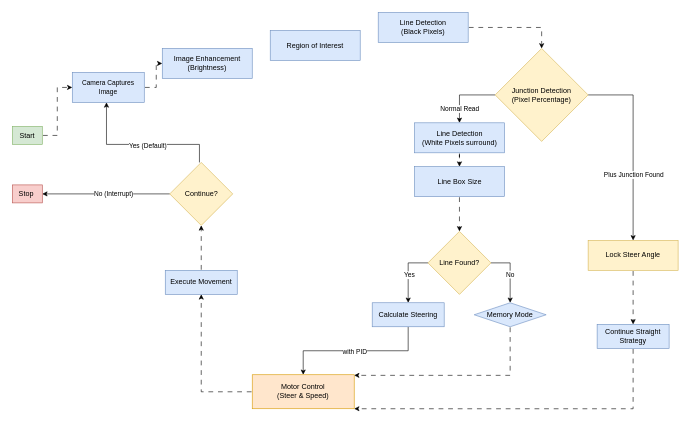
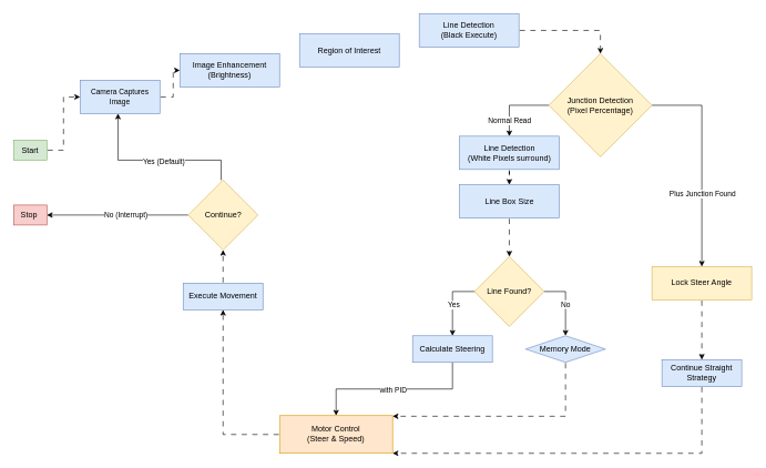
- <mxCell id="9" value="Line Detection&lt;div&gt;(Black Pixels&lt;span style=&quot;background-color: transparent; color: light-dark(rgb(0, 0, 0), rgb(255, 255, 255));&quot;&gt;)&lt;/span&gt;&lt;/div&gt;" style="rounded=0;whiteSpace=wrap;html=1;fillColor=#dae8fc;strokeColor=#6c8ebf;" parent="1" vertex="1"><mxGeometry x="630" y="20" width="150" height="50" as="geometry" /></mxCell>
+ <mxCell id="9" value="Line Detection&lt;div&gt;(Black Execute&lt;span style=&quot;background-color: transparent; color: light-dark(rgb(0, 0, 0), rgb(255, 255, 255));&quot;&gt;)&lt;/span&gt;&lt;/div&gt;" style="rounded=0;whiteSpace=wrap;html=1;fillColor=#dae8fc;strokeColor=#6c8ebf;" parent="1" vertex="1"><mxGeometry x="630" y="20" width="150" height="50" as="geometry" /></mxCell>
- <mxCell id="34" value="Execute Movement" style="rounded=0;whiteSpace=wrap;html=1;fillColor=#dae8fc;strokeColor=#6c8ebf;" parent="1" vertex="1"><mxGeometry x="275" y="450" width="120" height="40" as="geometry" /></mxCell>
+ <mxCell id="34" value="Execute Movement" style="rounded=0;whiteSpace=wrap;html=1;fillColor=#dae8fc;strokeColor=#6c8ebf;" parent="1" vertex="1"><mxGeometry x="275" y="425" width="120" height="40" as="geometry" /></mxCell>
